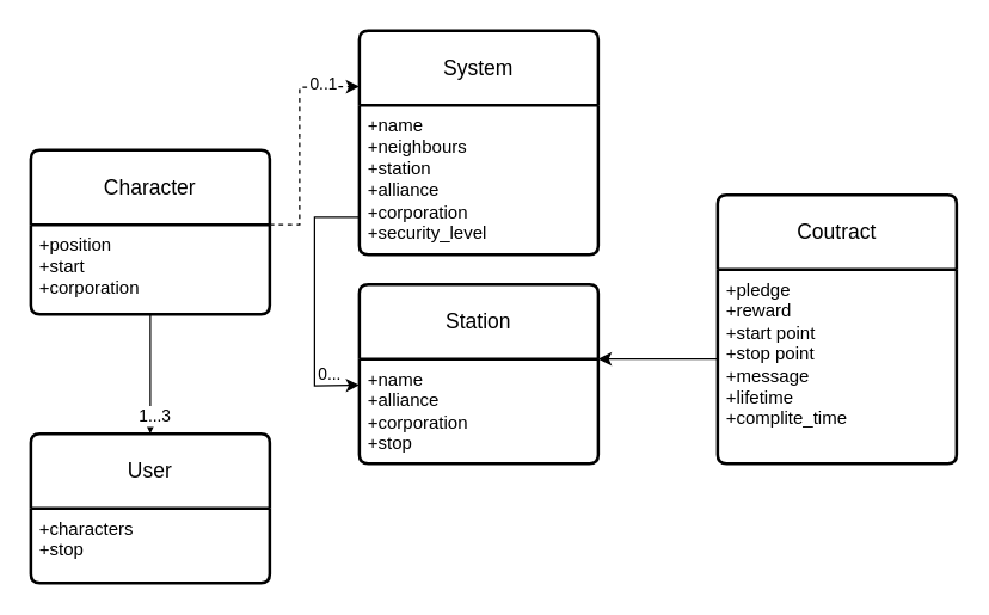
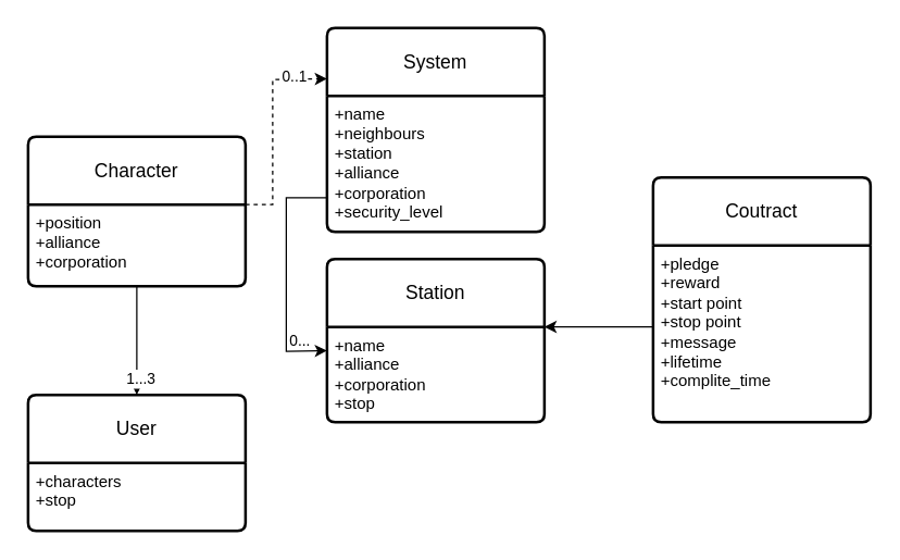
- <mxCell id="7" value="+position&lt;br&gt;&lt;div&gt;+start&lt;br&gt;&lt;/div&gt;+corporation" style="align=left;strokeColor=none;fillColor=none;spacingLeft=4;fontSize=12;verticalAlign=top;resizable=0;rotatable=0;part=1;html=1;" vertex="1" parent="6"><mxGeometry y="50" width="160" height="60" as="geometry" /></mxCell>
+ <mxCell id="7" value="+position&lt;br&gt;&lt;div&gt;+alliance&lt;br&gt;&lt;/div&gt;+corporation" style="align=left;strokeColor=none;fillColor=none;spacingLeft=4;fontSize=12;verticalAlign=top;resizable=0;rotatable=0;part=1;html=1;" vertex="1" parent="6"><mxGeometry y="50" width="160" height="60" as="geometry" /></mxCell>
